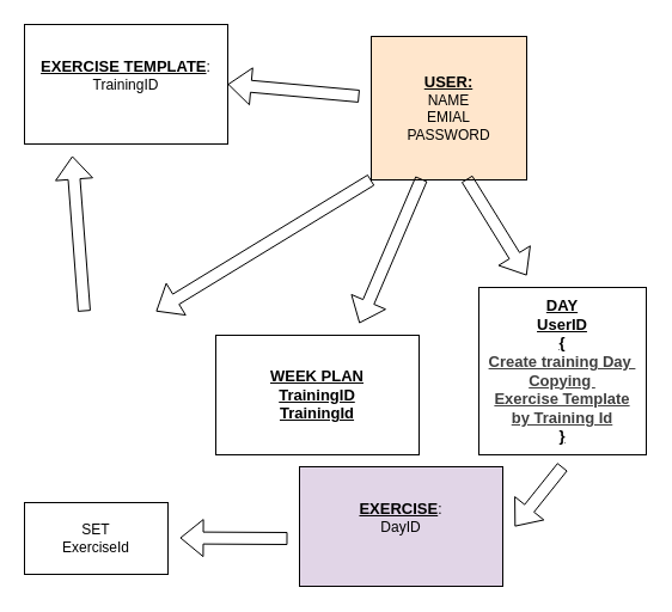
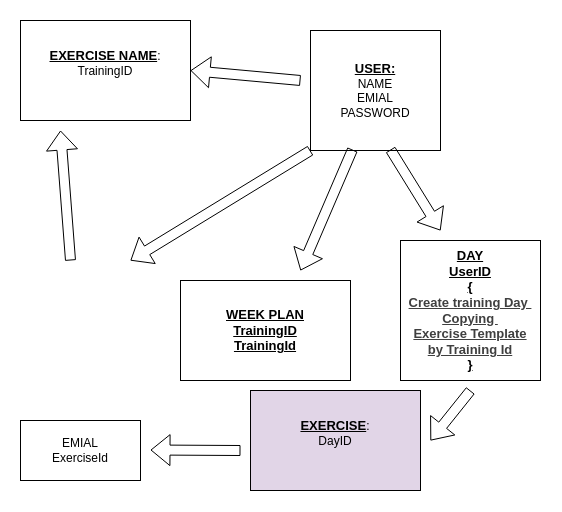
- <mxCell id="12" value="&lt;font style=&quot;font-size: 13px;&quot;&gt;&lt;b&gt;&lt;u&gt;EXERCISE TEMPLATE&lt;/u&gt;&lt;/b&gt;&lt;/font&gt;:&lt;div&gt;TrainingID&lt;/div&gt;&lt;div&gt;&lt;span style=&quot;background-color: transparent;&quot;&gt;&lt;br&gt;&lt;/span&gt;&lt;/div&gt;" style="rounded=0;whiteSpace=wrap;html=1;" vertex="1" parent="1"><mxGeometry x="20" y="20" width="170" height="100" as="geometry" /></mxCell>
+ <mxCell id="12" value="&lt;font style=&quot;font-size: 13px;&quot;&gt;&lt;b&gt;&lt;u&gt;EXERCISE NAME&lt;/u&gt;&lt;/b&gt;&lt;/font&gt;:&lt;div&gt;TrainingID&lt;/div&gt;&lt;div&gt;&lt;span style=&quot;background-color: transparent;&quot;&gt;&lt;br&gt;&lt;/span&gt;&lt;/div&gt;" style="rounded=0;whiteSpace=wrap;html=1;" vertex="1" parent="1"><mxGeometry x="20" y="20" width="170" height="100" as="geometry" /></mxCell>
- <mxCell id="4" value="&lt;b&gt;&lt;u&gt;&lt;font style=&quot;font-size: 13px;&quot;&gt;USER:&lt;/font&gt;&lt;/u&gt;&lt;/b&gt;&lt;div&gt;NAME&lt;/div&gt;&lt;div&gt;EMIAL&lt;/div&gt;&lt;div&gt;PASSWORD&lt;/div&gt;" style="rounded=0;whiteSpace=wrap;html=1;fillColor=#ffe6cc;" parent="1" vertex="1"><mxGeometry x="310" y="30" width="130" height="120" as="geometry" /></mxCell>
+ <mxCell id="4" value="&lt;b&gt;&lt;u&gt;&lt;font style=&quot;font-size: 13px;&quot;&gt;USER:&lt;/font&gt;&lt;/u&gt;&lt;/b&gt;&lt;div&gt;NAME&lt;/div&gt;&lt;div&gt;EMIAL&lt;/div&gt;&lt;div&gt;PASSWORD&lt;/div&gt;" style="rounded=0;whiteSpace=wrap;html=1;" parent="1" vertex="1"><mxGeometry x="310" y="30" width="130" height="120" as="geometry" /></mxCell>
- <mxCell id="10" value="&lt;div&gt;&lt;div&gt;SET&lt;/div&gt;&lt;/div&gt;&lt;div&gt;ExerciseId&lt;/div&gt;" style="rounded=0;whiteSpace=wrap;html=1;" parent="1" vertex="1"><mxGeometry x="20" y="420" width="120" height="60" as="geometry" /></mxCell>
+ <mxCell id="10" value="&lt;div&gt;&lt;div&gt;EMIAL&lt;/div&gt;&lt;/div&gt;&lt;div&gt;ExerciseId&lt;/div&gt;" style="rounded=0;whiteSpace=wrap;html=1;" parent="1" vertex="1"><mxGeometry x="20" y="420" width="120" height="60" as="geometry" /></mxCell>
